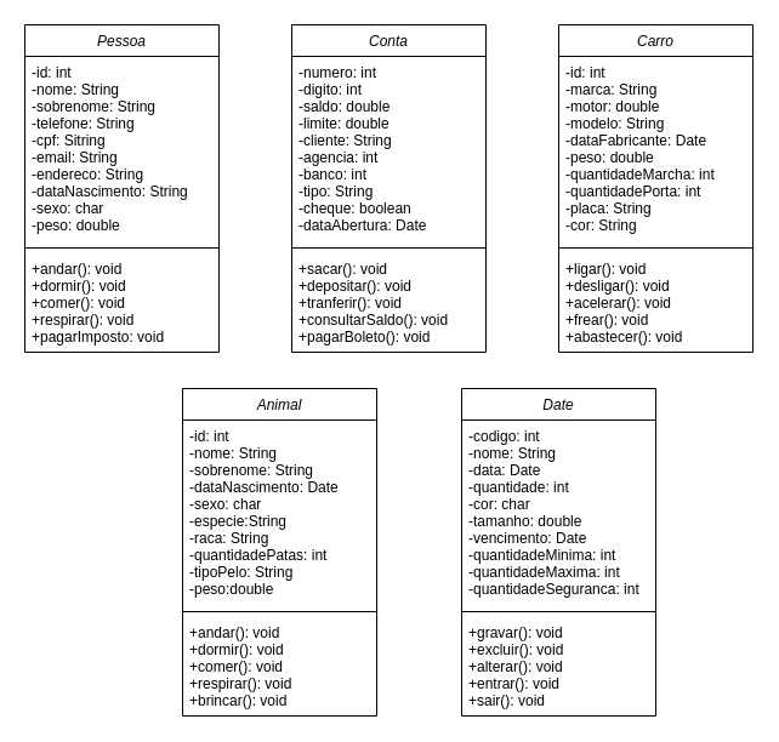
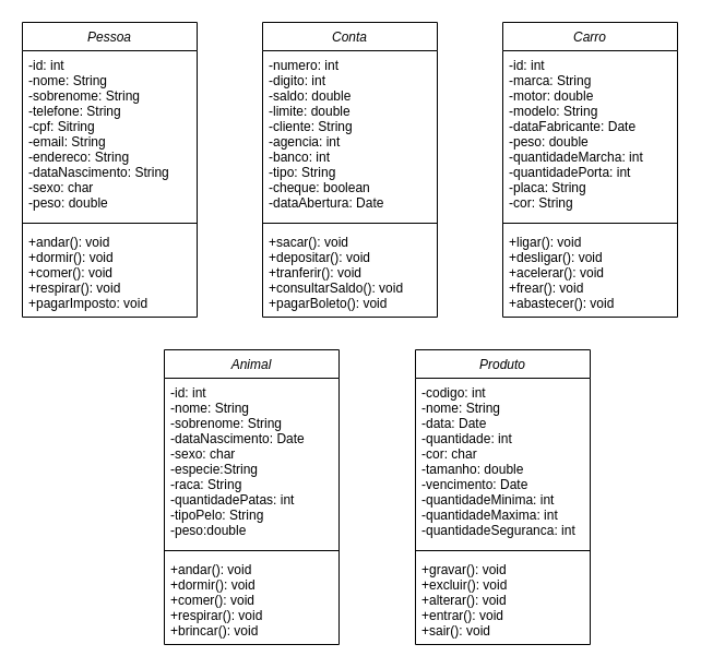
- <mxCell id="18" value="Date" style="swimlane;fontStyle=2;align=center;verticalAlign=top;childLayout=stackLayout;horizontal=1;startSize=26;horizontalStack=0;resizeParent=1;resizeLast=0;collapsible=1;marginBottom=0;rounded=0;shadow=0;strokeWidth=1;" vertex="1" parent="1"><mxGeometry x="380" y="320" width="160" height="270" as="geometry"><mxRectangle x="230" y="140" width="160" height="26" as="alternateBounds" /></mxGeometry></mxCell>
+ <mxCell id="18" value="Produto" style="swimlane;fontStyle=2;align=center;verticalAlign=top;childLayout=stackLayout;horizontal=1;startSize=26;horizontalStack=0;resizeParent=1;resizeLast=0;collapsible=1;marginBottom=0;rounded=0;shadow=0;strokeWidth=1;" vertex="1" parent="1"><mxGeometry x="380" y="320" width="160" height="270" as="geometry"><mxRectangle x="230" y="140" width="160" height="26" as="alternateBounds" /></mxGeometry></mxCell>
